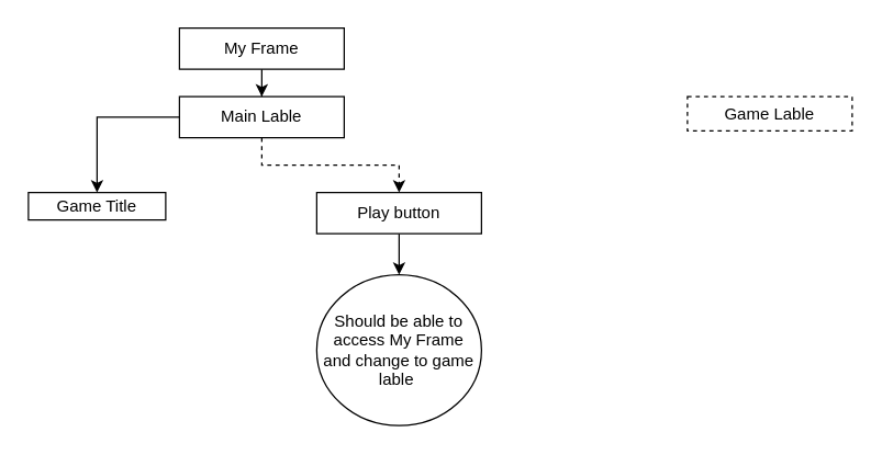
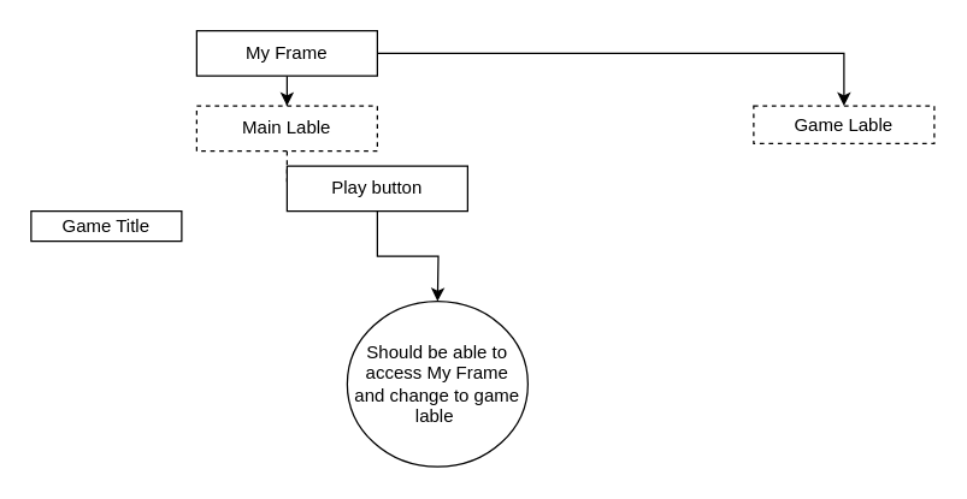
+ <mxCell id="3" style="edgeStyle=orthogonalEdgeStyle;rounded=0;orthogonalLoop=1;jettySize=auto;html=1;entryX=0.5;entryY=0;entryDx=0;entryDy=0;" edge="1" parent="1" source="4" target="13"><mxGeometry relative="1" as="geometry" /></mxCell>
- <mxCell id="5" style="edgeStyle=orthogonalEdgeStyle;rounded=0;orthogonalLoop=1;jettySize=auto;html=1;entryX=0.5;entryY=0;entryDx=0;entryDy=0;" edge="1" parent="1" source="7" target="9"><mxGeometry relative="1" as="geometry"><mxPoint x="190" y="120" as="targetPoint" /></mxGeometry></mxCell>
- <mxCell id="7" value="Main Lable" style="rounded=0;whiteSpace=wrap;html=1;" vertex="1" parent="1"><mxGeometry x="130" y="70" width="120" height="30" as="geometry" /></mxCell>
+ <mxCell id="7" value="Main Lable" style="rounded=0;whiteSpace=wrap;html=1;dashed=1;" vertex="1" parent="1"><mxGeometry x="130" y="70" width="120" height="30" as="geometry" /></mxCell>
- <mxCell id="11" value="Play button" style="rounded=0;whiteSpace=wrap;html=1;" vertex="1" parent="1"><mxGeometry x="230" y="140" width="120" height="30" as="geometry" /></mxCell>
+ <mxCell id="11" value="Play button" style="rounded=0;whiteSpace=wrap;html=1;" vertex="1" parent="1"><mxGeometry x="190" y="110" width="120" height="30" as="geometry" /></mxCell>
